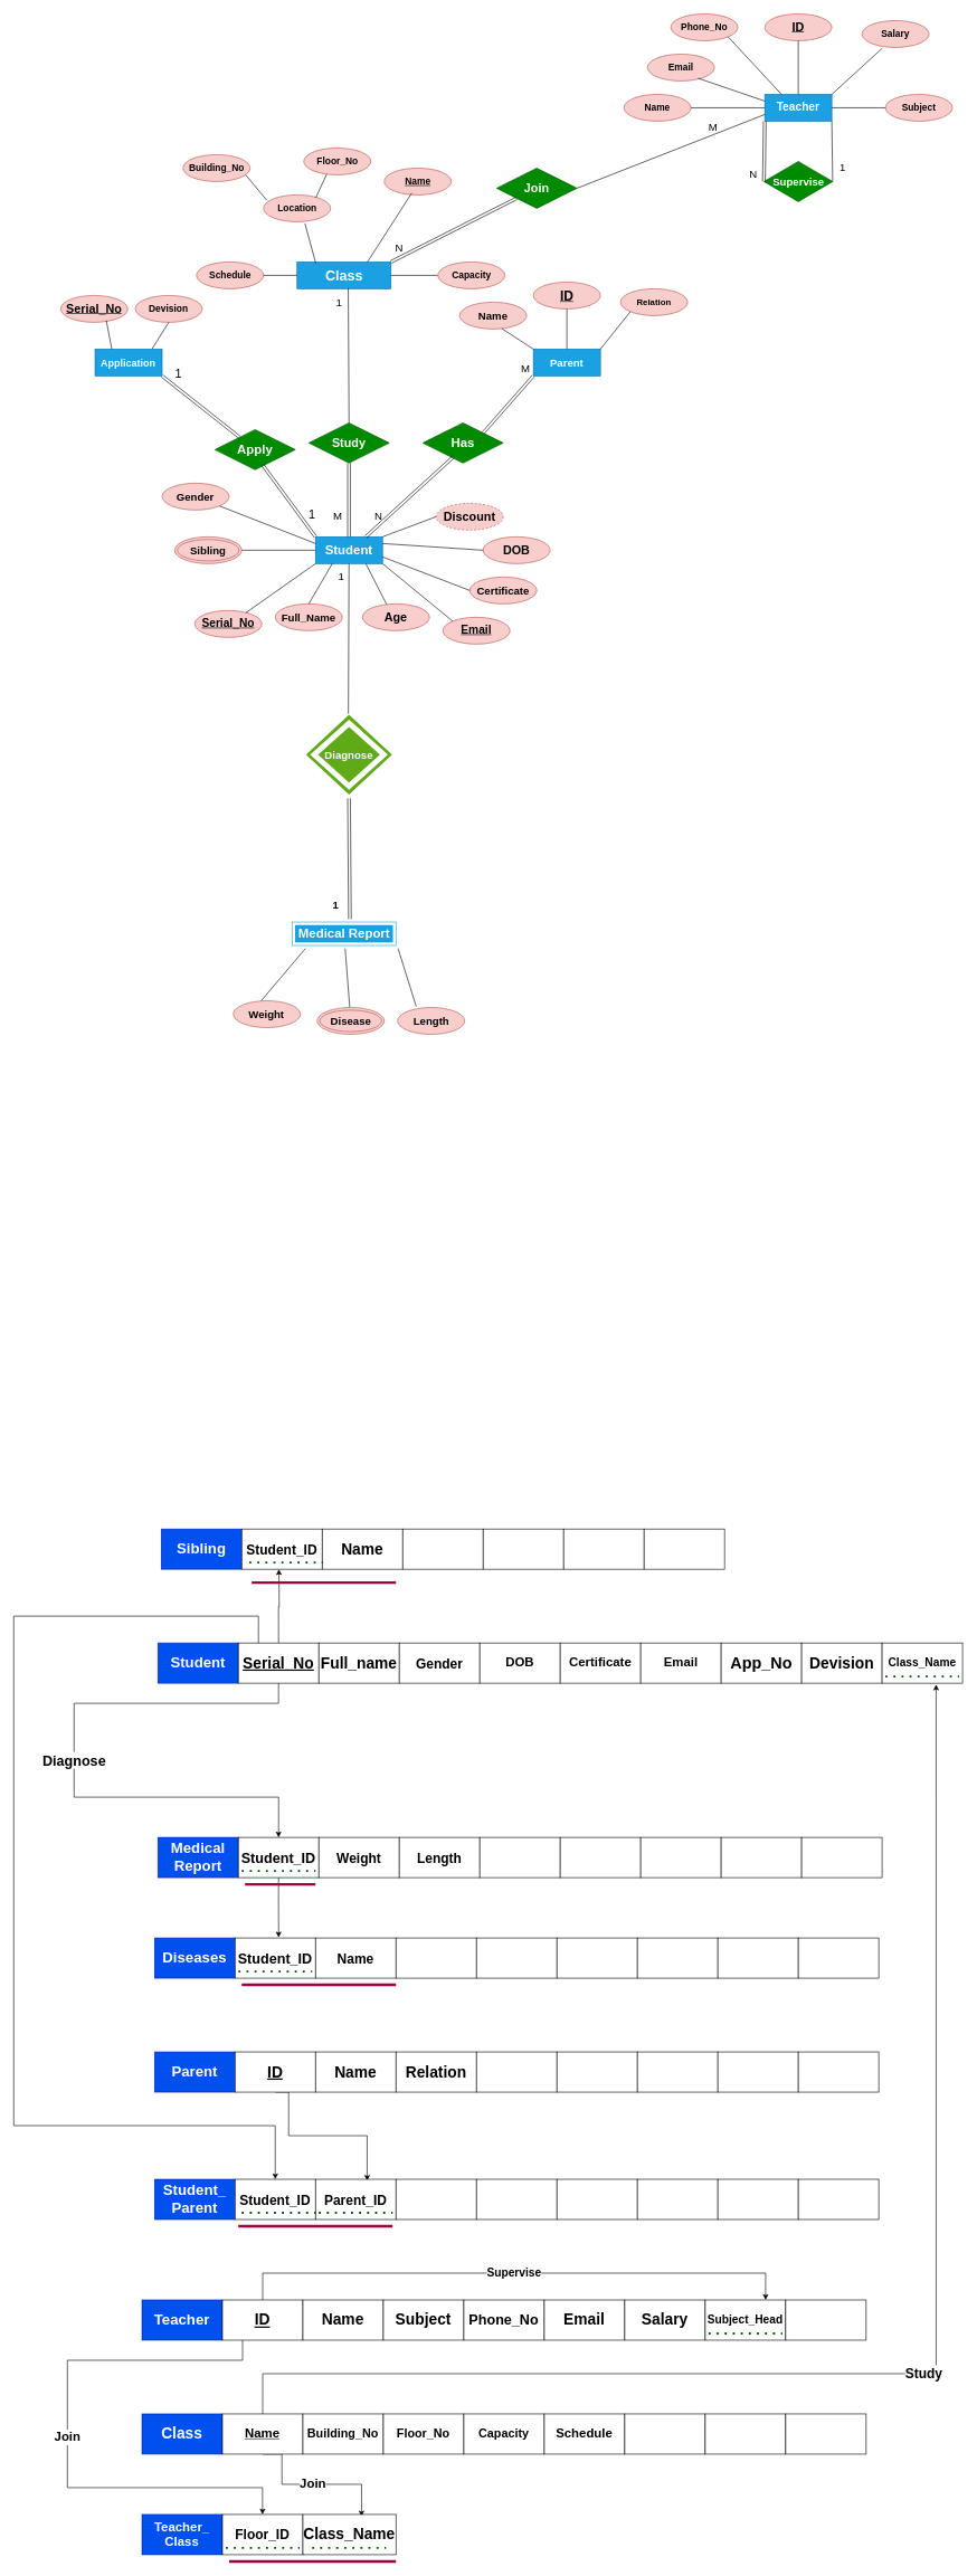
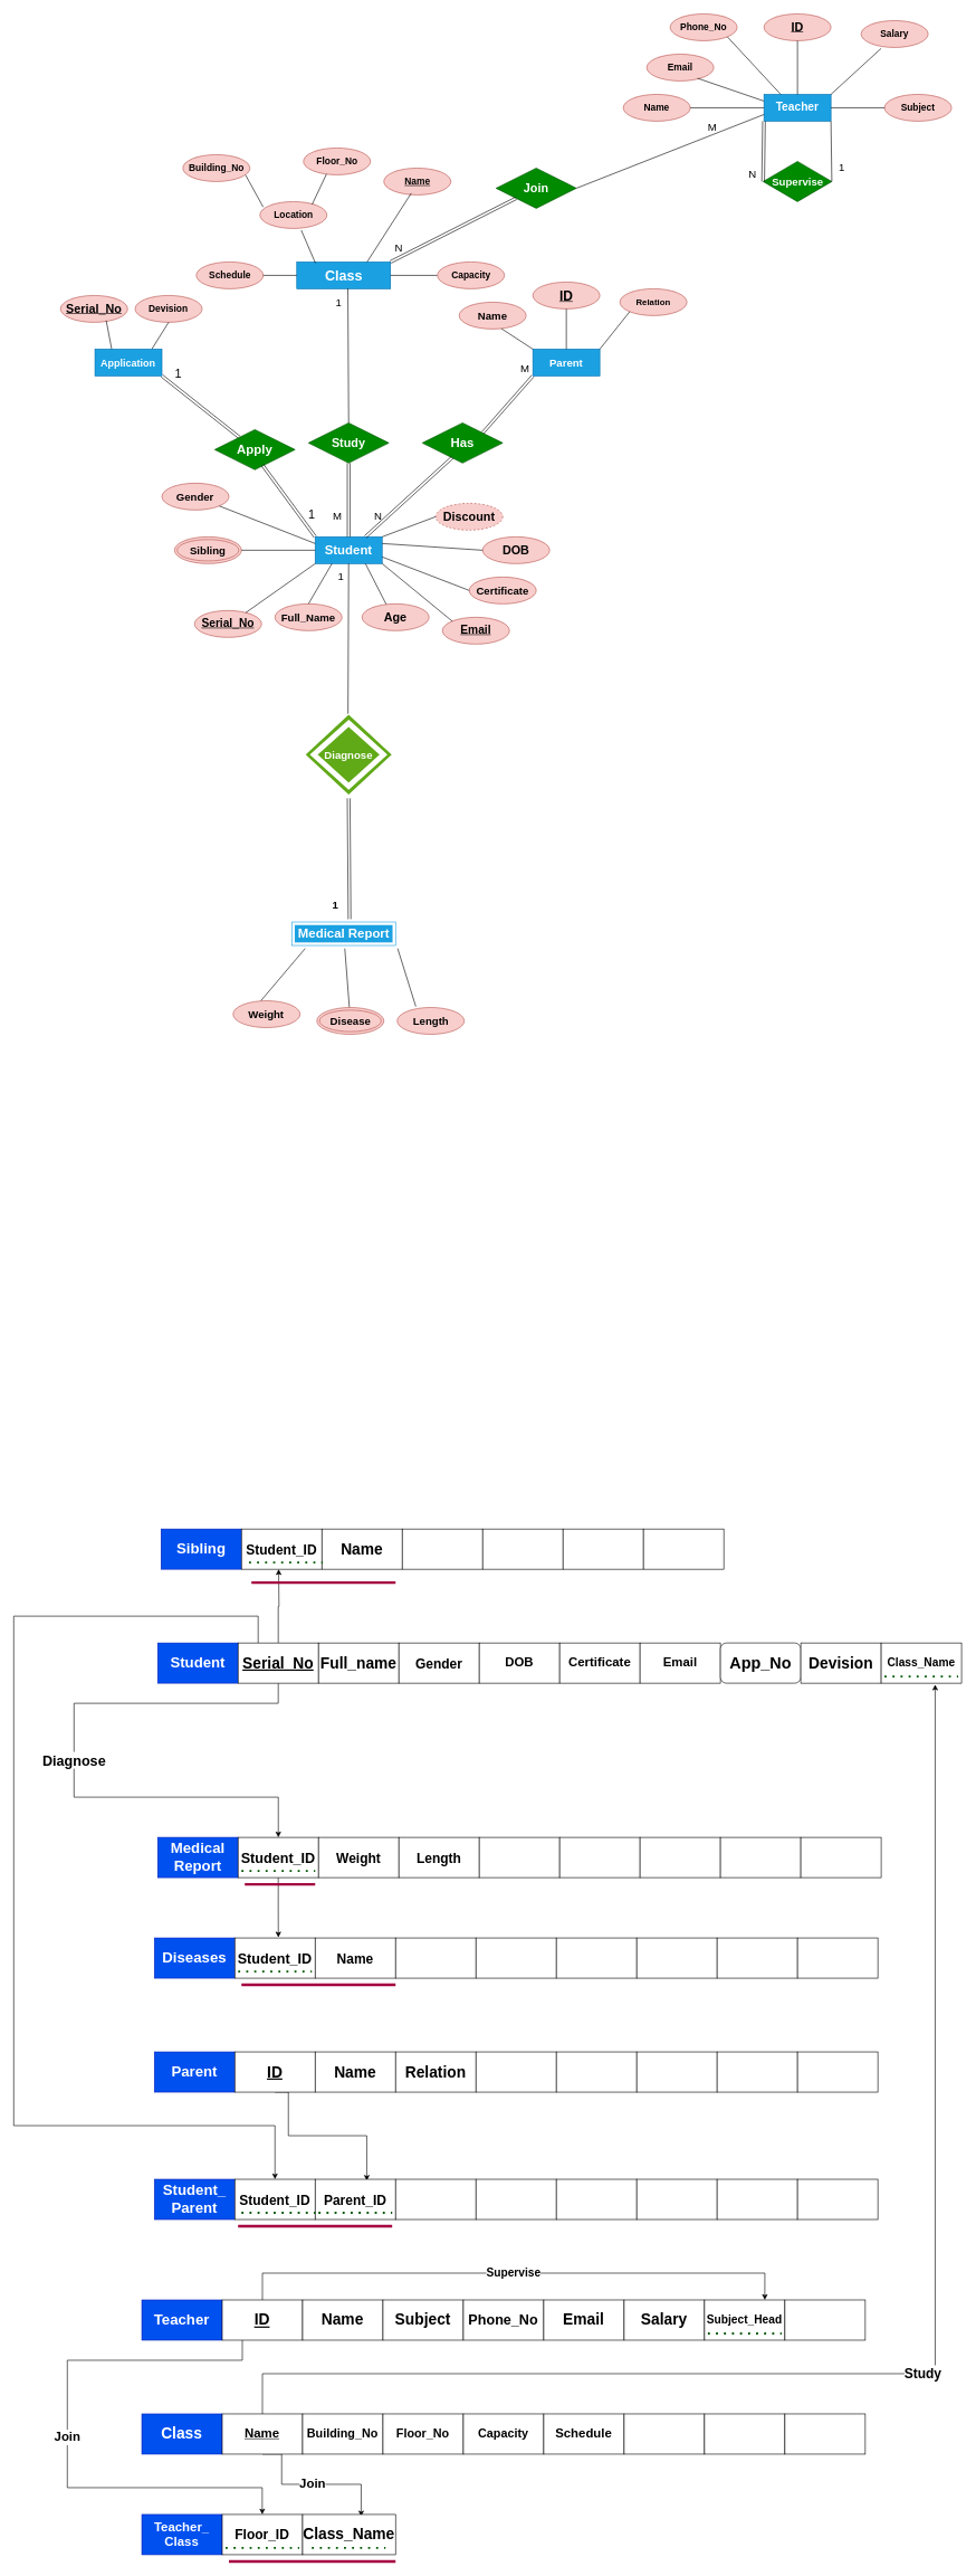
- <mxCell id="90" value="&lt;span style=&quot;font-size: 14px;&quot;&gt;&lt;b&gt;Location&lt;/b&gt;&lt;/span&gt;" style="ellipse;whiteSpace=wrap;html=1;align=center;fillColor=#f8cecc;strokeColor=#b85450;" parent="1" vertex="1"><mxGeometry x="392.54" y="290" width="100" height="40" as="geometry" /></mxCell>
+ <mxCell id="90" value="&lt;span style=&quot;font-size: 14px;&quot;&gt;&lt;b&gt;Location&lt;/b&gt;&lt;/span&gt;" style="ellipse;whiteSpace=wrap;html=1;align=center;fillColor=#f8cecc;strokeColor=#b85450;" parent="1" vertex="1"><mxGeometry x="387.54" y="300" width="100" height="40" as="geometry" /></mxCell>
- <mxCell id="176" value="&lt;font size=&quot;1&quot; style=&quot;&quot;&gt;&lt;b style=&quot;&quot;&gt;&lt;span style=&quot;font-size: 24px;&quot;&gt;App_No&lt;/span&gt;&lt;/b&gt;&lt;/font&gt;" style="rounded=0;whiteSpace=wrap;html=1;" vertex="1" parent="1"><mxGeometry x="1074.93" y="2450" width="120" height="60" as="geometry" /></mxCell>
+ <mxCell id="176" value="&lt;font size=&quot;1&quot; style=&quot;&quot;&gt;&lt;b style=&quot;&quot;&gt;&lt;span style=&quot;font-size: 24px;&quot;&gt;App_No&lt;/span&gt;&lt;/b&gt;&lt;/font&gt;" style="whiteSpace=wrap;html=1;rounded=1;" vertex="1" parent="1"><mxGeometry x="1074.93" y="2450" width="120" height="60" as="geometry" /></mxCell>
